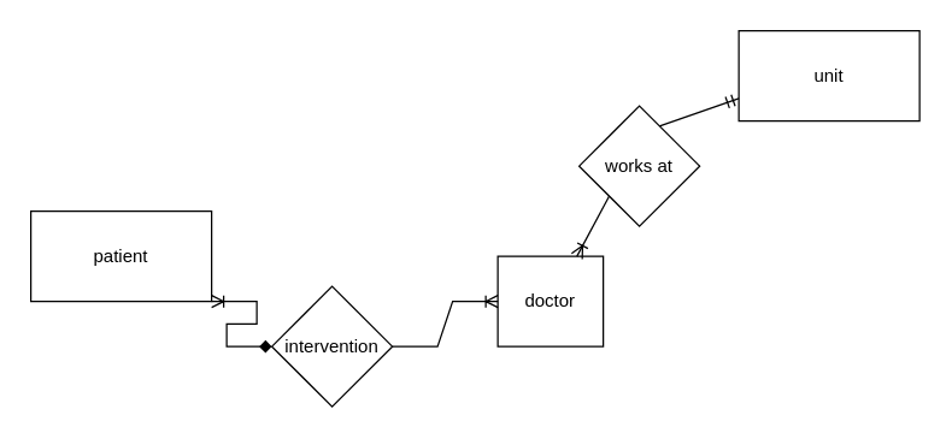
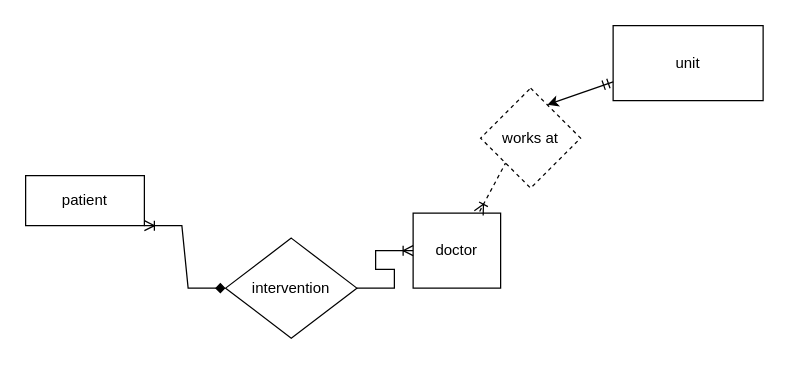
- <mxCell id="10" value="" style="fontSize=12;html=1;endArrow=none;startArrow=ERmandOne;rounded=0;labelBackgroundColor=default;fontColor=default;strokeColor=default;exitX=0;exitY=0.75;exitDx=0;exitDy=0;entryX=0.75;entryY=0;entryDx=0;entryDy=0;" edge="1" parent="1" source="4" target="11"><mxGeometry width="100" height="100" relative="1" as="geometry"><mxPoint x="340" y="70" as="sourcePoint" /><mxPoint x="420" y="170" as="targetPoint" /><Array as="points" /></mxGeometry></mxCell>
+ <mxCell id="10" value="" style="fontSize=12;html=1;endArrow=classic;startArrow=ERmandOne;rounded=0;labelBackgroundColor=default;fontColor=default;strokeColor=default;exitX=0;exitY=0.75;exitDx=0;exitDy=0;entryX=0.75;entryY=0;entryDx=0;entryDy=0;" edge="1" parent="1" source="4" target="11"><mxGeometry width="100" height="100" relative="1" as="geometry"><mxPoint x="340" y="70" as="sourcePoint" /><mxPoint x="420" y="170" as="targetPoint" /><Array as="points" /></mxGeometry></mxCell>
- <mxCell id="11" value="works at" style="rhombus;whiteSpace=wrap;html=1;labelBackgroundColor=default;fontColor=default;strokeColor=default;fillColor=default;" vertex="1" parent="1"><mxGeometry x="384" y="70" width="80" height="80" as="geometry" /></mxCell>
+ <mxCell id="11" value="works at" style="rhombus;whiteSpace=wrap;html=1;labelBackgroundColor=default;fontColor=default;strokeColor=default;fillColor=default;dashed=1;" vertex="1" parent="1"><mxGeometry x="384" y="70" width="80" height="80" as="geometry" /></mxCell>
- <mxCell id="9" value="" style="fontSize=12;html=1;endArrow=ERoneToMany;startArrow=none;rounded=0;labelBackgroundColor=default;fontColor=default;strokeColor=default;exitX=1;exitY=0.5;exitDx=0;exitDy=0;entryX=0.75;entryY=0;entryDx=0;entryDy=0;" edge="1" parent="1" source="11" target="3"><mxGeometry width="100" height="100" relative="1" as="geometry"><mxPoint x="440" y="140" as="sourcePoint" /><mxPoint x="390" y="90" as="targetPoint" /><Array as="points"><mxPoint x="420" y="100" /></Array></mxGeometry></mxCell>
+ <mxCell id="9" value="" style="fontSize=12;html=1;endArrow=ERoneToMany;startArrow=none;rounded=0;labelBackgroundColor=default;fontColor=default;strokeColor=default;exitX=1;exitY=0.5;exitDx=0;exitDy=0;entryX=0.75;entryY=0;entryDx=0;entryDy=0;dashed=1;" edge="1" parent="1" source="11" target="3"><mxGeometry width="100" height="100" relative="1" as="geometry"><mxPoint x="440" y="140" as="sourcePoint" /><mxPoint x="390" y="90" as="targetPoint" /><Array as="points"><mxPoint x="420" y="100" /></Array></mxGeometry></mxCell>
- <mxCell id="2" value="patient" style="rounded=0;whiteSpace=wrap;html=1;fillColor=default;strokeColor=default;fontColor=default;" vertex="1" parent="1"><mxGeometry x="20" y="140" width="120" height="60" as="geometry" /></mxCell>
+ <mxCell id="2" value="patient" style="rounded=0;whiteSpace=wrap;html=1;fillColor=default;strokeColor=default;fontColor=default;" vertex="1" parent="1"><mxGeometry x="20" y="140" width="95" height="40" as="geometry" /></mxCell>
- <mxCell id="6" value="intervention" style="rhombus;whiteSpace=wrap;html=1;fontColor=default;strokeColor=default;fillColor=default;" vertex="1" parent="1"><mxGeometry x="180" y="190" width="80" height="80" as="geometry" /></mxCell>
+ <mxCell id="6" value="intervention" style="rhombus;whiteSpace=wrap;html=1;fontColor=default;strokeColor=default;fillColor=default;" vertex="1" parent="1"><mxGeometry x="180" y="190" width="105" height="80" as="geometry" /></mxCell>
